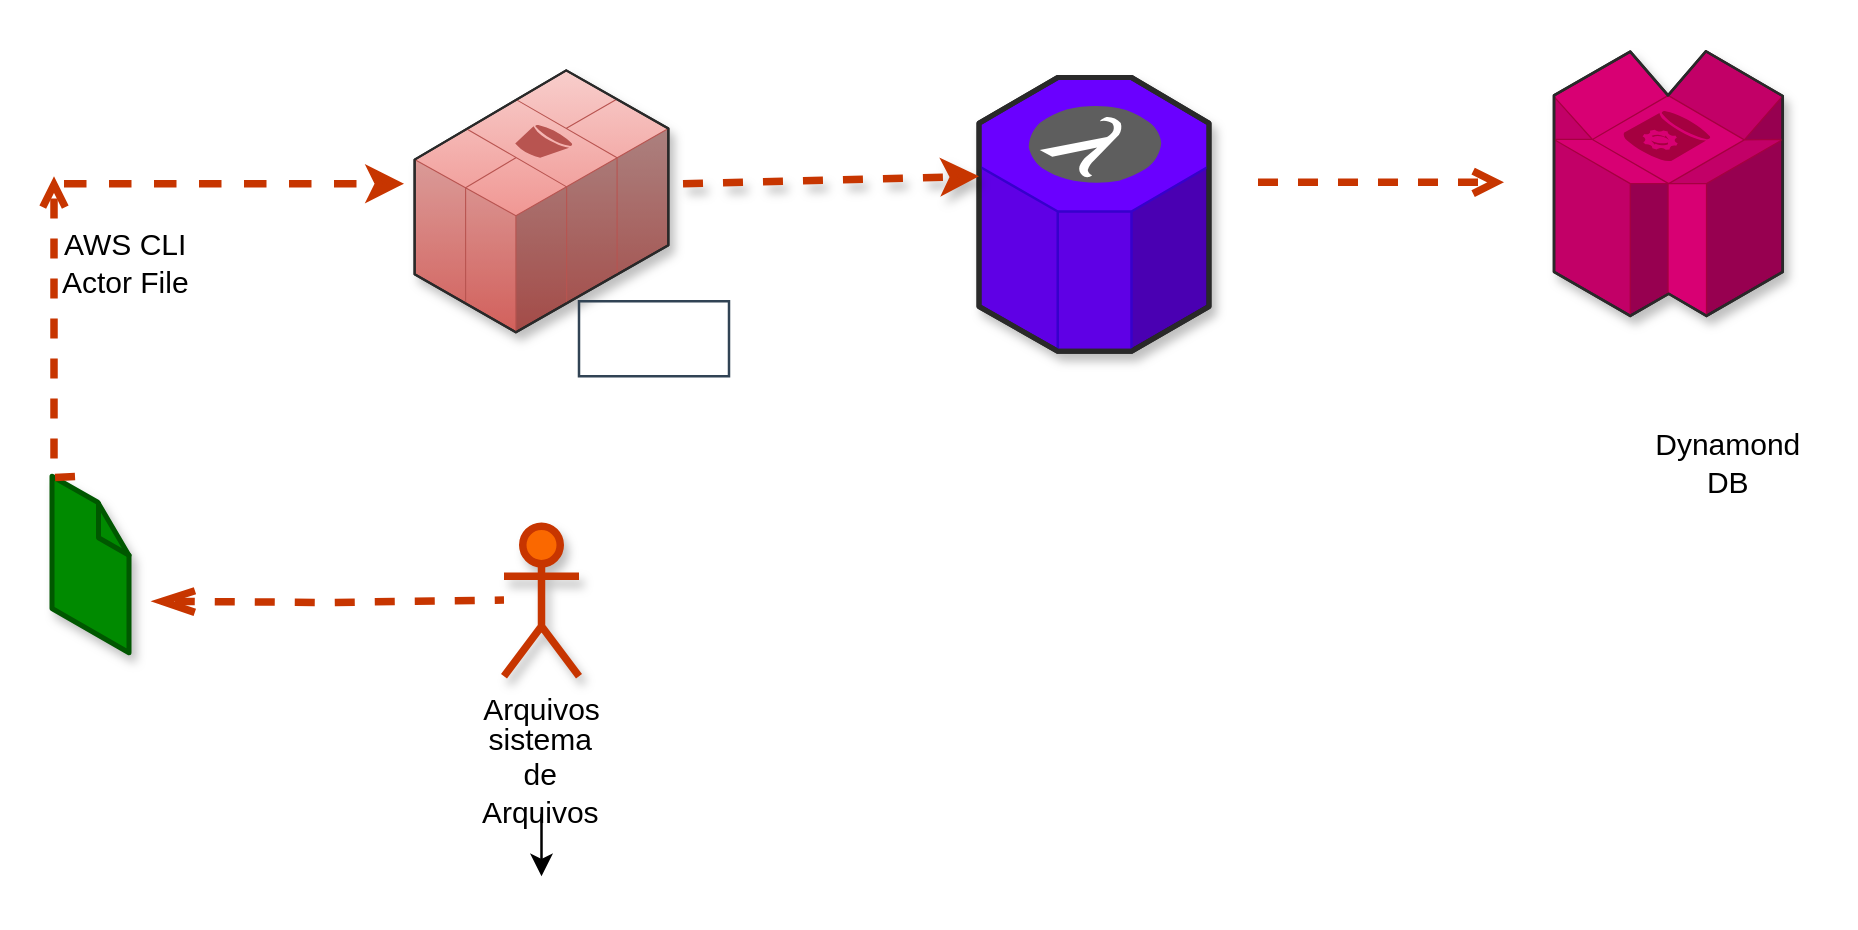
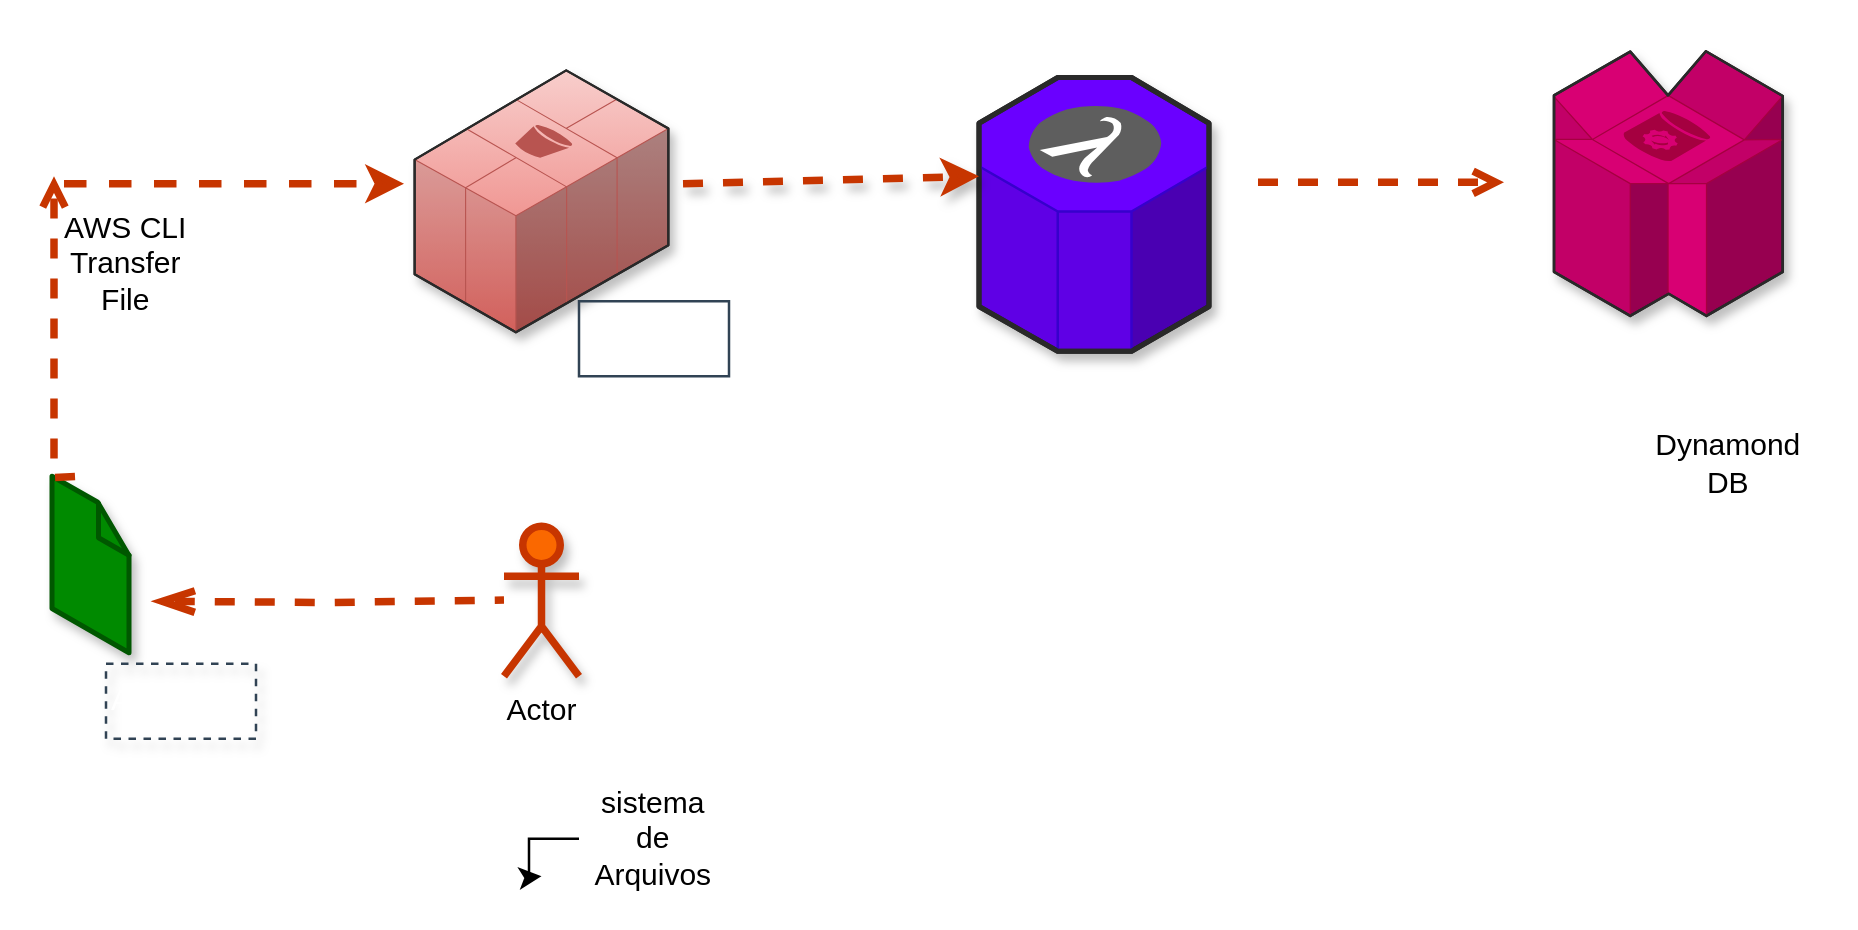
- <mxCell id="10" value="AWS CLI&lt;div&gt;Actor File&lt;/div&gt;" style="text;strokeColor=none;align=center;fillColor=none;html=1;verticalAlign=middle;whiteSpace=wrap;rounded=0;fontFamily=Helvetica;fontSize=12;fontColor=default;" vertex="1" parent="1"><mxGeometry x="20.2" y="100" width="60" height="10" as="geometry" /></mxCell>
+ <mxCell id="10" value="AWS CLI&lt;div&gt;Transfer File&lt;/div&gt;" style="text;strokeColor=none;align=center;fillColor=none;html=1;verticalAlign=middle;whiteSpace=wrap;rounded=0;fontFamily=Helvetica;fontSize=12;fontColor=default;" vertex="1" parent="1"><mxGeometry x="20.2" y="100" width="60" height="10" as="geometry" /></mxCell>
+ <mxCell id="8" value="ARQUIVO" style="text;strokeColor=#314354;align=center;fillColor=none;html=1;verticalAlign=middle;whiteSpace=wrap;rounded=0;shadow=1;dashed=1;fontColor=#ffffff;" vertex="1" parent="1"><mxGeometry x="41.8" y="265" width="60" height="30" as="geometry" /></mxCell>
- <mxCell id="12" value="Arquivos" style="shape=umlActor;verticalLabelPosition=bottom;verticalAlign=top;html=1;rounded=0;shadow=1;align=center;fontFamily=Helvetica;fontSize=12;fontColor=#000000;fillColor=#fa6800;strokeColor=#C73500;strokeWidth=3;" vertex="1" parent="1"><mxGeometry x="201" y="210" width="30" height="60" as="geometry" /></mxCell>
+ <mxCell id="12" value="Actor" style="shape=umlActor;verticalLabelPosition=bottom;verticalAlign=top;html=1;rounded=0;shadow=1;align=center;fontFamily=Helvetica;fontSize=12;fontColor=#000000;fillColor=#fa6800;strokeColor=#C73500;strokeWidth=3;" vertex="1" parent="1"><mxGeometry x="201" y="210" width="30" height="60" as="geometry" /></mxCell>
- <mxCell id="13" value="sistema de Arquivos" style="text;strokeColor=none;align=center;fillColor=none;html=1;verticalAlign=middle;whiteSpace=wrap;rounded=0;fontFamily=Helvetica;fontSize=12;fontColor=default;" vertex="1" parent="1"><mxGeometry x="186" y="295" width="60" height="30" as="geometry" /></mxCell>
+ <mxCell id="13" value="sistema de Arquivos" style="text;strokeColor=none;align=center;fillColor=none;html=1;verticalAlign=middle;whiteSpace=wrap;rounded=0;fontFamily=Helvetica;fontSize=12;fontColor=default;" vertex="1" parent="1"><mxGeometry x="231" y="320" width="60" height="30" as="geometry" /></mxCell>
